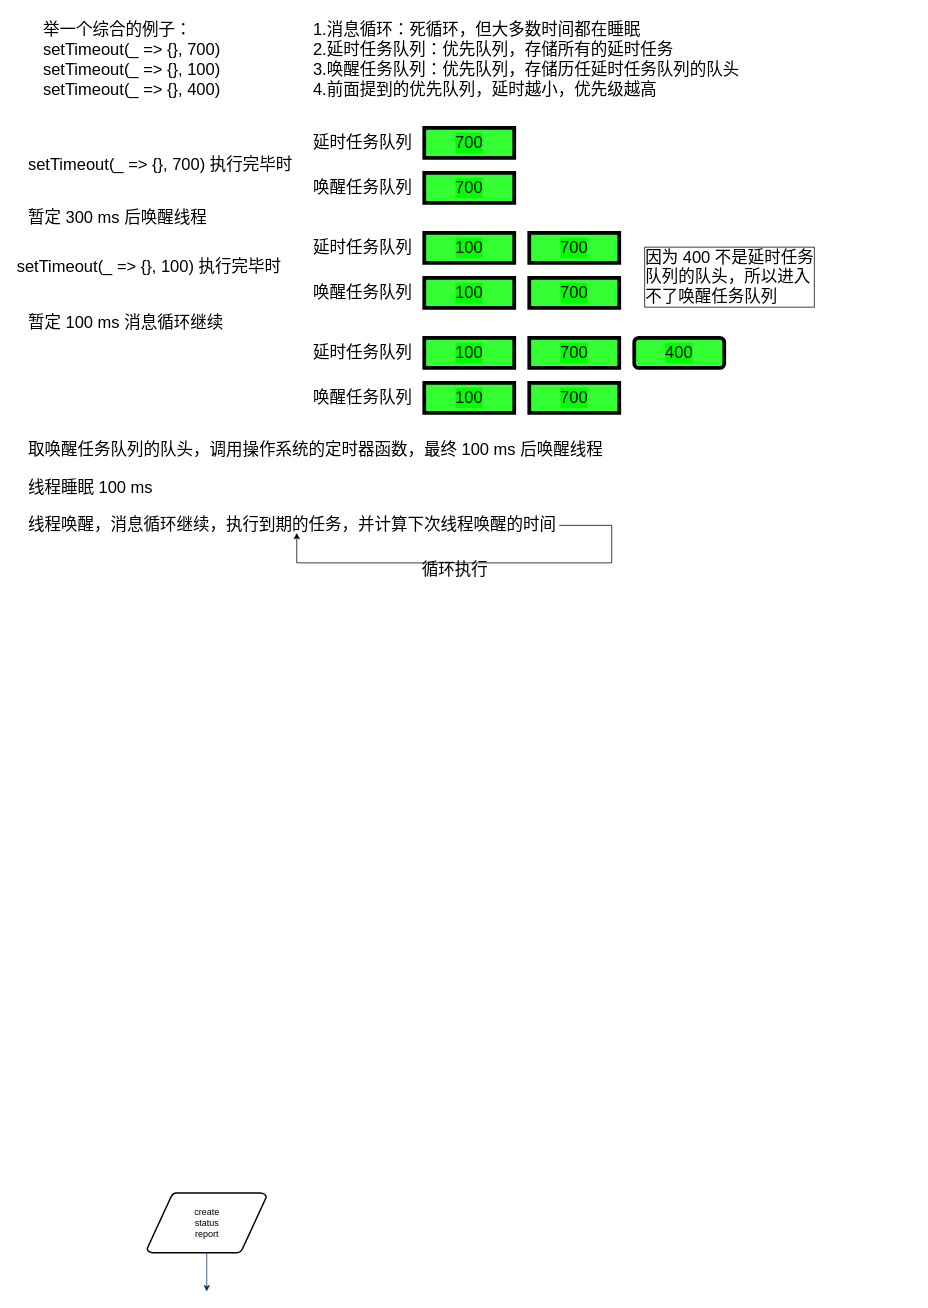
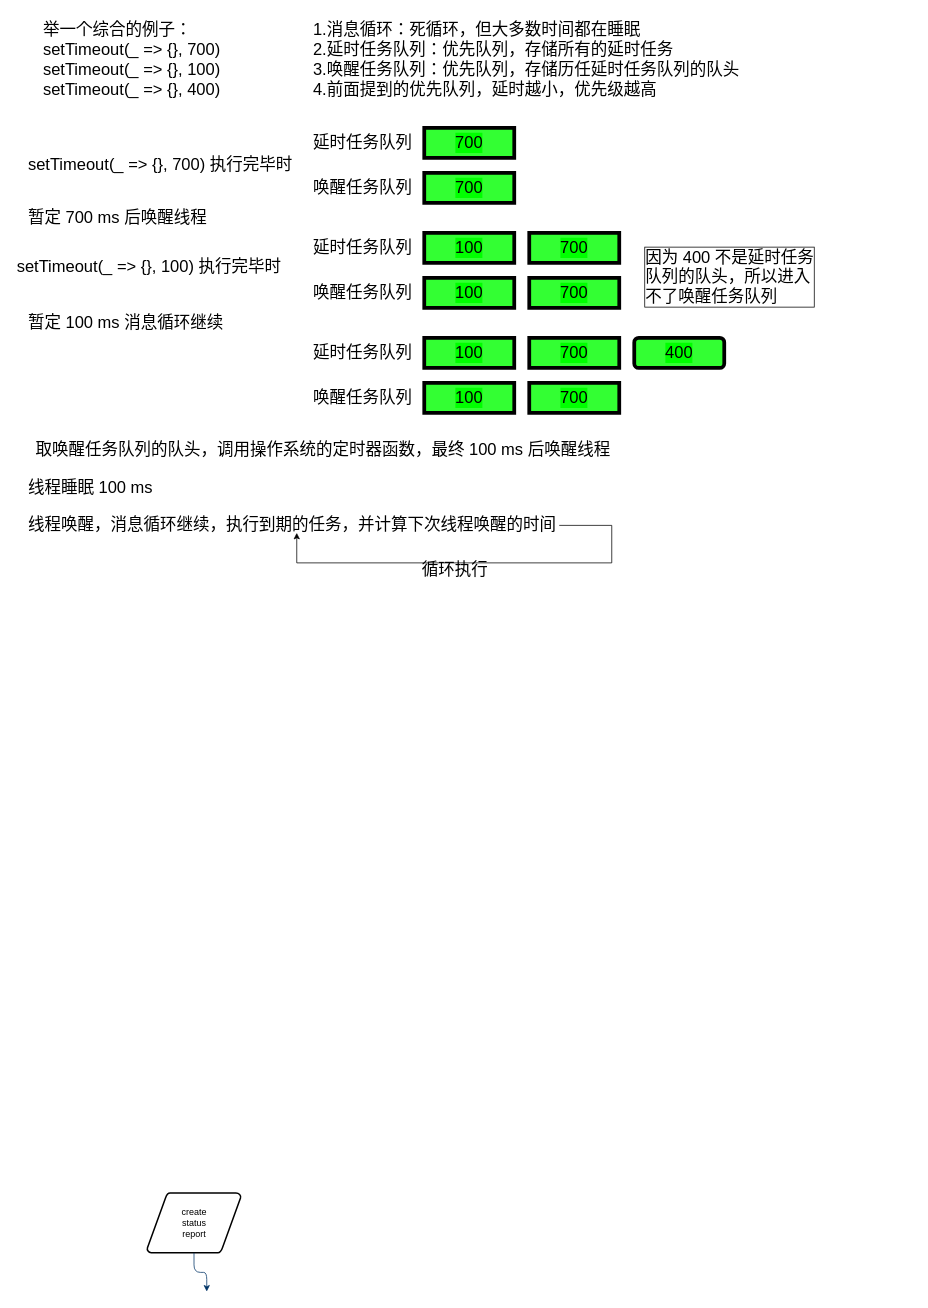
- <mxCell id="34" value="暂定 300 ms 后唤醒线程" style="text;html=1;strokeColor=none;fillColor=none;align=left;verticalAlign=top;whiteSpace=wrap;rounded=0;strokeWidth=5;perimeterSpacing=1;fontSize=22;horizontal=1;" vertex="1" parent="1"><mxGeometry x="35" y="270" width="800" height="40" as="geometry" /></mxCell>
+ <mxCell id="34" value="暂定 700 ms 后唤醒线程" style="text;html=1;strokeColor=none;fillColor=none;align=left;verticalAlign=top;whiteSpace=wrap;rounded=0;strokeWidth=5;perimeterSpacing=1;fontSize=22;horizontal=1;" vertex="1" parent="1"><mxGeometry x="35" y="270" width="800" height="40" as="geometry" /></mxCell>
- <mxCell id="26" value="取唤醒任务队列的队头，调用操作系统的定时器函数，最终 100 ms 后唤醒线程" style="text;html=1;strokeColor=none;fillColor=none;align=left;verticalAlign=top;whiteSpace=wrap;rounded=0;strokeWidth=5;perimeterSpacing=1;fontSize=22;horizontal=1;" vertex="1" parent="1"><mxGeometry x="35" y="580" width="800" height="40" as="geometry" /></mxCell>
+ <mxCell id="26" value="取唤醒任务队列的队头，调用操作系统的定时器函数，最终 100 ms 后唤醒线程" style="text;html=1;strokeColor=none;fillColor=none;align=left;verticalAlign=top;whiteSpace=wrap;rounded=0;strokeWidth=5;perimeterSpacing=1;fontSize=22;horizontal=1;" vertex="1" parent="1"><mxGeometry x="45" y="580" width="800" height="40" as="geometry" /></mxCell>
- <mxCell id="2" value="create&#10;status&#10;report" style="shape=mxgraph.flowchart.data;strokeWidth=2;gradientColor=none;gradientDirection=north;fontStyle=0;html=1;" parent="1" vertex="1"><mxGeometry x="195.5" y="1590" width="159" height="80" as="geometry" /></mxCell>
+ <mxCell id="2" value="create&#10;status&#10;report" style="shape=mxgraph.flowchart.data;strokeWidth=2;gradientColor=none;gradientDirection=north;fontStyle=0;html=1;" parent="1" vertex="1"><mxGeometry x="195.5" y="1590" width="125" height="80" as="geometry" /></mxCell>
